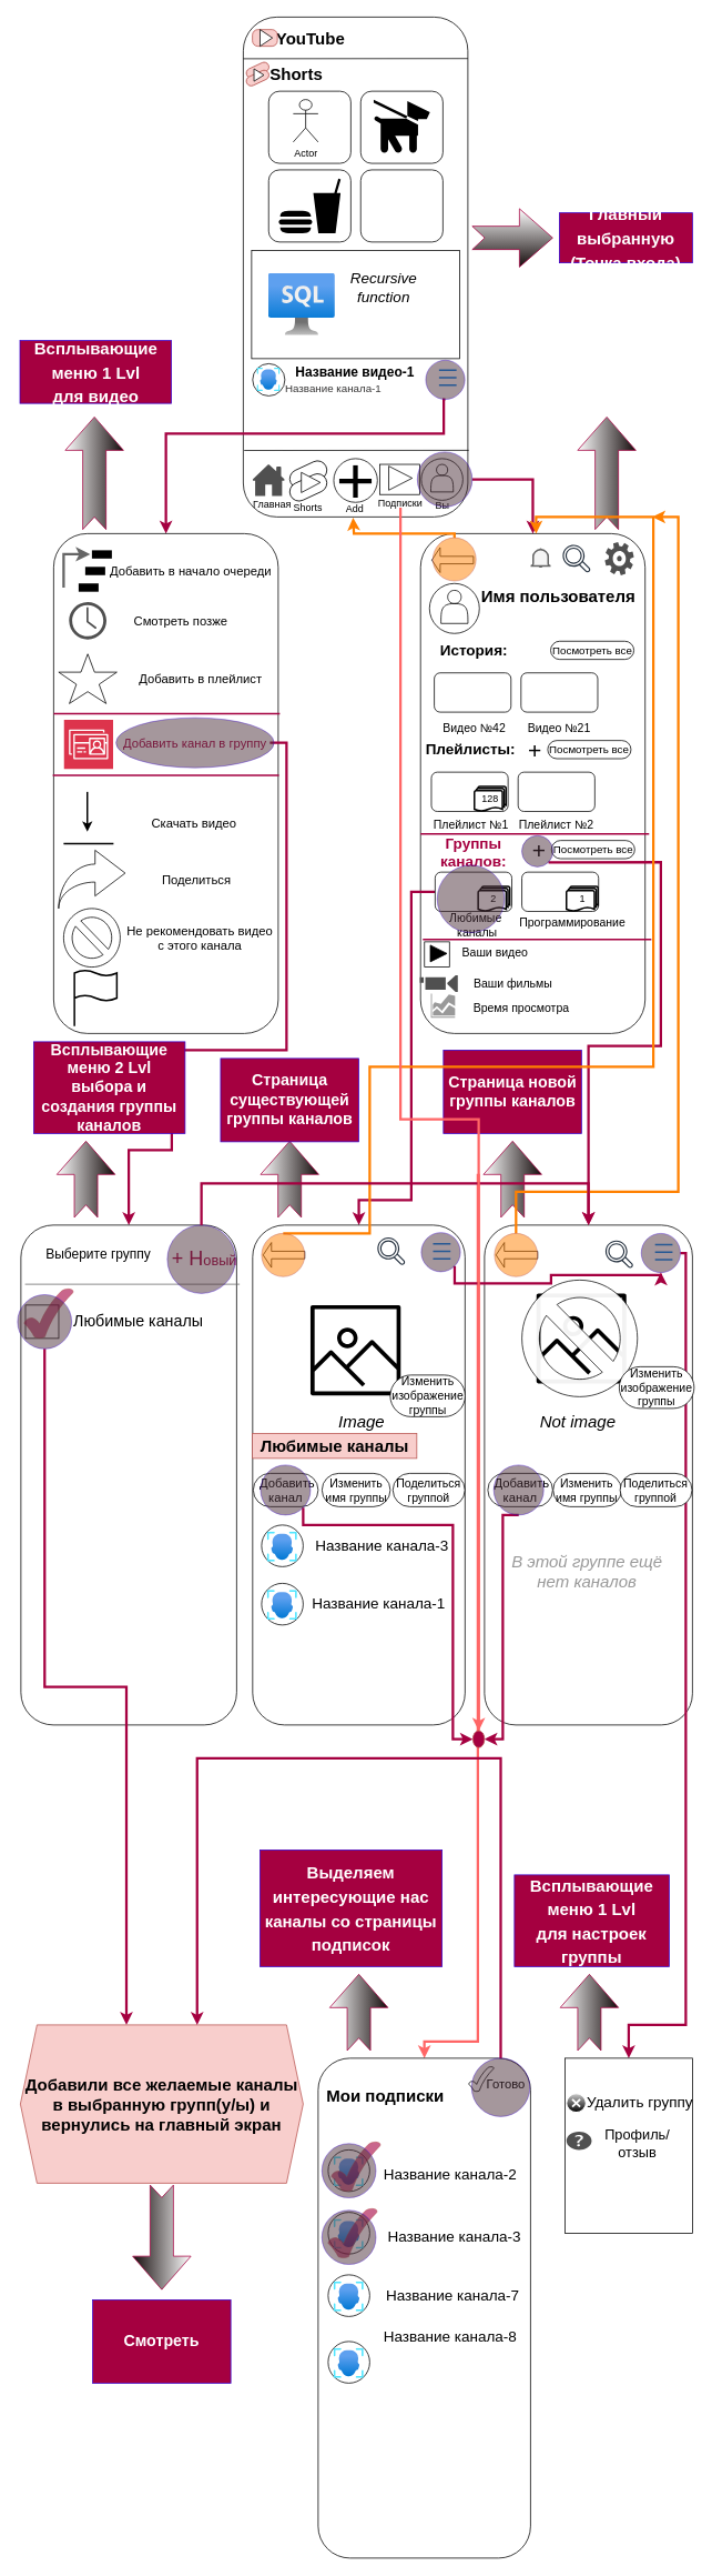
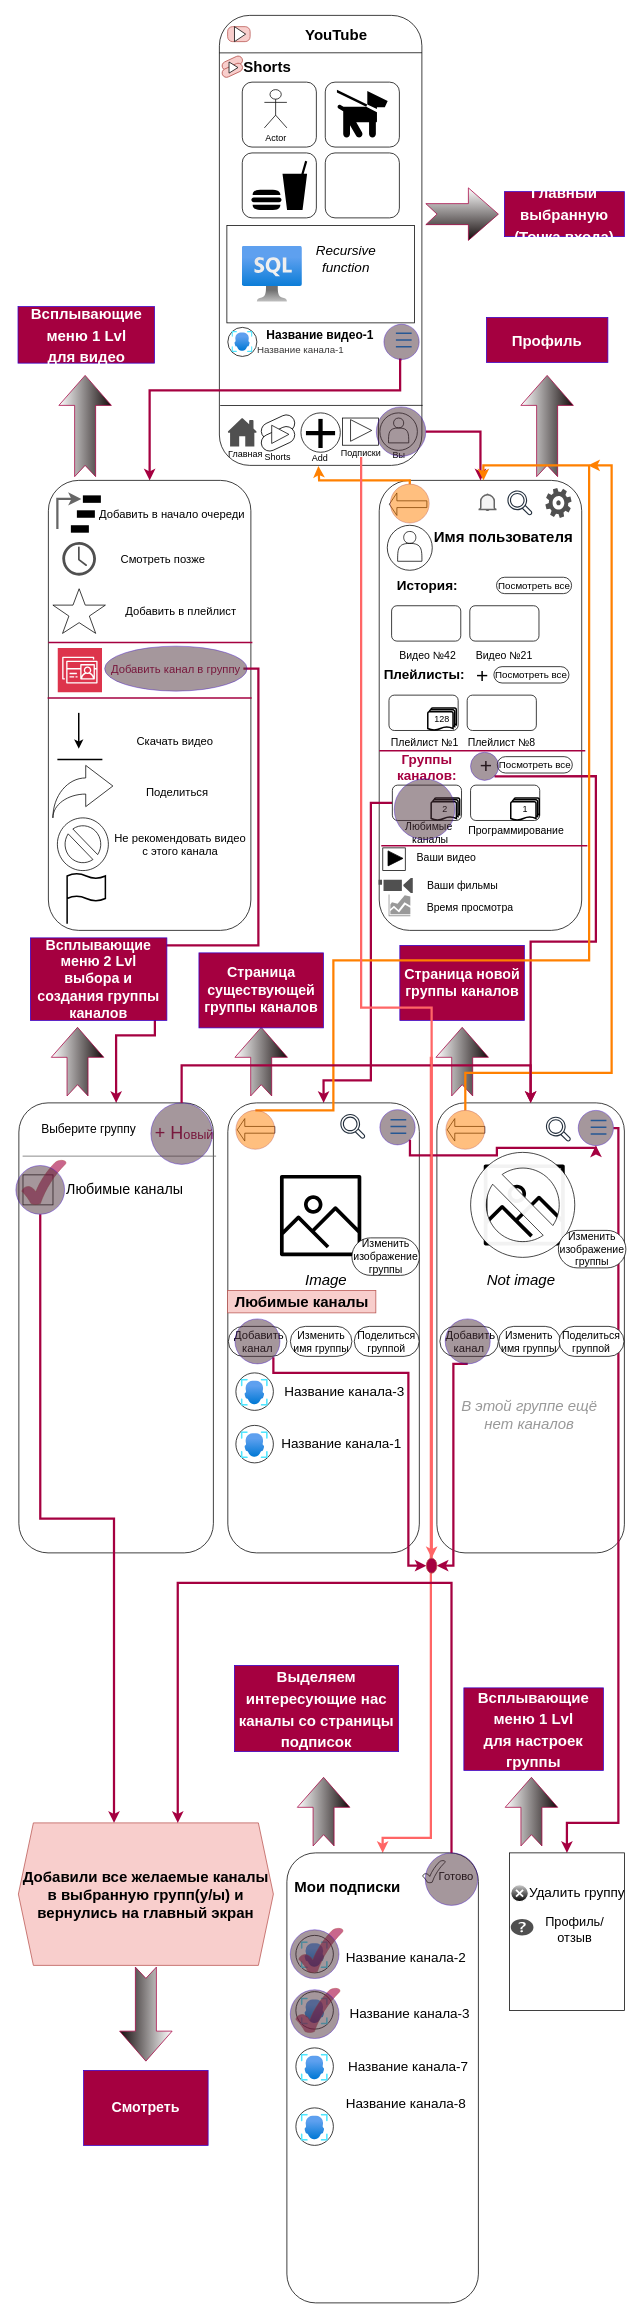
- <mxCell id="25" value="&lt;font size=&quot;1&quot; style=&quot;&quot;&gt;&lt;b style=&quot;font-size: 20px;&quot;&gt;YouTube&lt;/b&gt;&lt;/font&gt;" style="text;html=1;align=center;verticalAlign=middle;whiteSpace=wrap;rounded=0;" parent="1" vertex="1"><mxGeometry x="333" y="35" width="80" height="20" as="geometry" /></mxCell>
+ <mxCell id="25" value="&lt;font size=&quot;1&quot; style=&quot;&quot;&gt;&lt;b style=&quot;font-size: 20px;&quot;&gt;YouTube&lt;/b&gt;&lt;/font&gt;" style="text;html=1;align=center;verticalAlign=middle;whiteSpace=wrap;rounded=0;" parent="1" vertex="1"><mxGeometry x="408" y="35" width="80" height="20" as="geometry" /></mxCell>
+ <mxCell id="59" value="&lt;h1&gt;&lt;span style=&quot;font-size: 20px;&quot;&gt;Профиль&lt;/span&gt;&lt;/h1&gt;" style="text;html=1;align=center;verticalAlign=middle;whiteSpace=wrap;rounded=0;fillColor=#A50040;fontColor=#ffffff;strokeColor=#3700CC;gradientColor=none;glass=0;shadow=0;strokeWidth=1;" parent="1" vertex="1"><mxGeometry x="648.02" y="422.77" width="162" height="60" as="geometry" /></mxCell>
- <mxCell id="102" value="Плейлист №2" style="text;html=1;align=center;verticalAlign=middle;whiteSpace=wrap;rounded=0;fontSize=14;" parent="1" vertex="1"><mxGeometry x="622.4" y="975.48" width="93.34" height="26.19" as="geometry" /></mxCell>
+ <mxCell id="102" value="Плейлист №8" style="text;html=1;align=center;verticalAlign=middle;whiteSpace=wrap;rounded=0;fontSize=14;" parent="1" vertex="1"><mxGeometry x="622.4" y="975.48" width="93.34" height="26.19" as="geometry" /></mxCell>
- <mxCell id="195" value="&lt;h1 style=&quot;&quot;&gt;&lt;font style=&quot;font-size: 20px;&quot;&gt;Выделяем интересующие нас каналы со страницы подписок&lt;/font&gt;&lt;/h1&gt;" style="text;html=1;align=center;verticalAlign=middle;whiteSpace=wrap;rounded=0;fillColor=#A50040;fontColor=#ffffff;strokeColor=#3700CC;gradientColor=none;glass=0;shadow=0;strokeWidth=1;" parent="1" vertex="1"><mxGeometry x="312" y="2220" width="219" height="140" as="geometry" /></mxCell>
+ <mxCell id="195" value="&lt;h1 style=&quot;&quot;&gt;&lt;font style=&quot;font-size: 20px;&quot;&gt;Выделяем интересующие нас каналы со страницы подписок&lt;/font&gt;&lt;/h1&gt;" style="text;html=1;align=center;verticalAlign=middle;whiteSpace=wrap;rounded=0;fillColor=#A50040;fontColor=#ffffff;strokeColor=#3700CC;gradientColor=none;glass=0;shadow=0;strokeWidth=1;" parent="1" vertex="1"><mxGeometry x="312" y="2220" width="219" height="115" as="geometry" /></mxCell>
